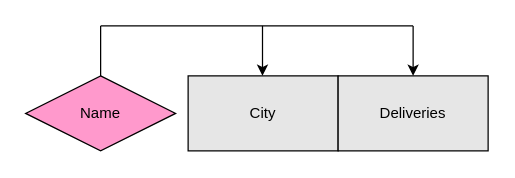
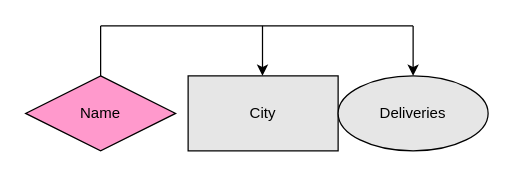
- <mxCell id="4" value="Deliveries" style="rounded=0;whiteSpace=wrap;html=1;fillColor=#E6E6E6;" parent="1" vertex="1"><mxGeometry x="270" y="60" width="120" height="60" as="geometry" /></mxCell>
+ <mxCell id="4" value="Deliveries" style="ellipse;whiteSpace=wrap;html=1;fillColor=#E6E6E6;" parent="1" vertex="1"><mxGeometry x="270" y="60" width="120" height="60" as="geometry" /></mxCell>
